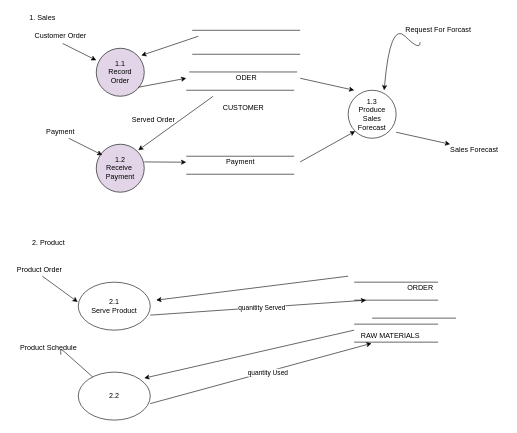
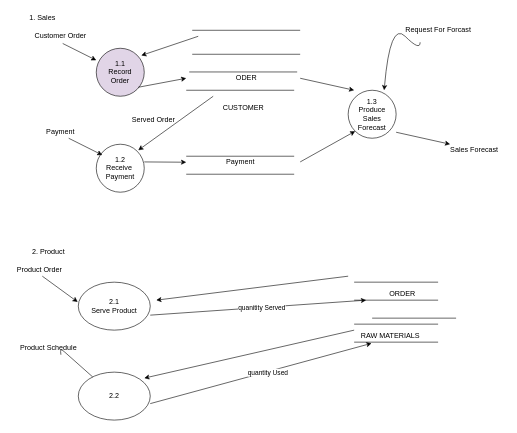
- <mxCell id="4" value="1.2&lt;br&gt;Receive&amp;nbsp;&lt;br&gt;Payment&lt;br&gt;" style="ellipse;whiteSpace=wrap;html=1;aspect=fixed;fillColor=#e1d5e7;" vertex="1" parent="1"><mxGeometry x="160" y="240" width="80" height="80" as="geometry" /></mxCell>
+ <mxCell id="4" value="1.2&lt;br&gt;Receive&amp;nbsp;&lt;br&gt;Payment&lt;br&gt;" style="ellipse;whiteSpace=wrap;html=1;aspect=fixed;" vertex="1" parent="1"><mxGeometry x="160" y="240" width="80" height="80" as="geometry" /></mxCell>
- <mxCell id="30" value="2. Product&lt;br&gt;" style="text;html=1;align=center;verticalAlign=middle;resizable=0;points=[];autosize=1;strokeColor=none;" vertex="1" parent="1"><mxGeometry x="45" y="395" width="70" height="20" as="geometry" /></mxCell>
+ <mxCell id="30" value="2. Product&lt;br&gt;" style="text;html=1;align=center;verticalAlign=middle;resizable=0;points=[];autosize=1;strokeColor=none;" vertex="1" parent="1"><mxGeometry x="45" y="410" width="70" height="20" as="geometry" /></mxCell>
- <mxCell id="37" value="ORDER" style="text;html=1;align=center;verticalAlign=middle;resizable=0;points=[];autosize=1;strokeColor=none;" vertex="1" parent="1"><mxGeometry x="670" y="470" width="60" height="20" as="geometry" /></mxCell>
+ <mxCell id="37" value="ORDER" style="text;html=1;align=center;verticalAlign=middle;resizable=0;points=[];autosize=1;strokeColor=none;" vertex="1" parent="1"><mxGeometry x="640" y="480" width="60" height="20" as="geometry" /></mxCell>
